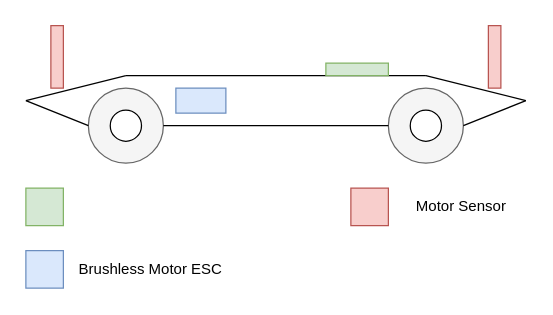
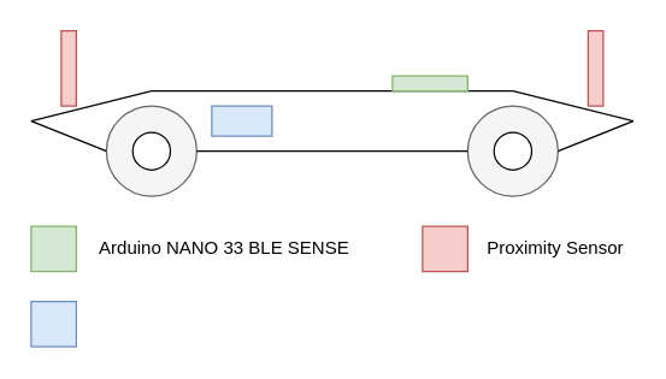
+ <mxCell id="16" value="Arduino NANO 33 BLE SENSE" style="text;html=1;strokeColor=none;fillColor=none;align=center;verticalAlign=middle;whiteSpace=wrap;rounded=0;" vertex="1" parent="1"><mxGeometry x="60" y="155" width="177" height="20" as="geometry" /></mxCell>
- <mxCell id="18" value="Motor Sensor" style="text;html=1;strokeColor=none;fillColor=none;align=center;verticalAlign=middle;whiteSpace=wrap;rounded=0;" vertex="1" parent="1"><mxGeometry x="320" y="155" width="97" height="20" as="geometry" /></mxCell>
+ <mxCell id="18" value="Proximity Sensor" style="text;html=1;strokeColor=none;fillColor=none;align=center;verticalAlign=middle;whiteSpace=wrap;rounded=0;" vertex="1" parent="1"><mxGeometry x="320" y="155" width="97" height="20" as="geometry" /></mxCell>
- <mxCell id="21" value="Brushless Motor ESC" style="text;html=1;strokeColor=none;fillColor=none;align=center;verticalAlign=middle;whiteSpace=wrap;rounded=0;" vertex="1" parent="1"><mxGeometry x="60" y="205" width="120" height="20" as="geometry" /></mxCell>
